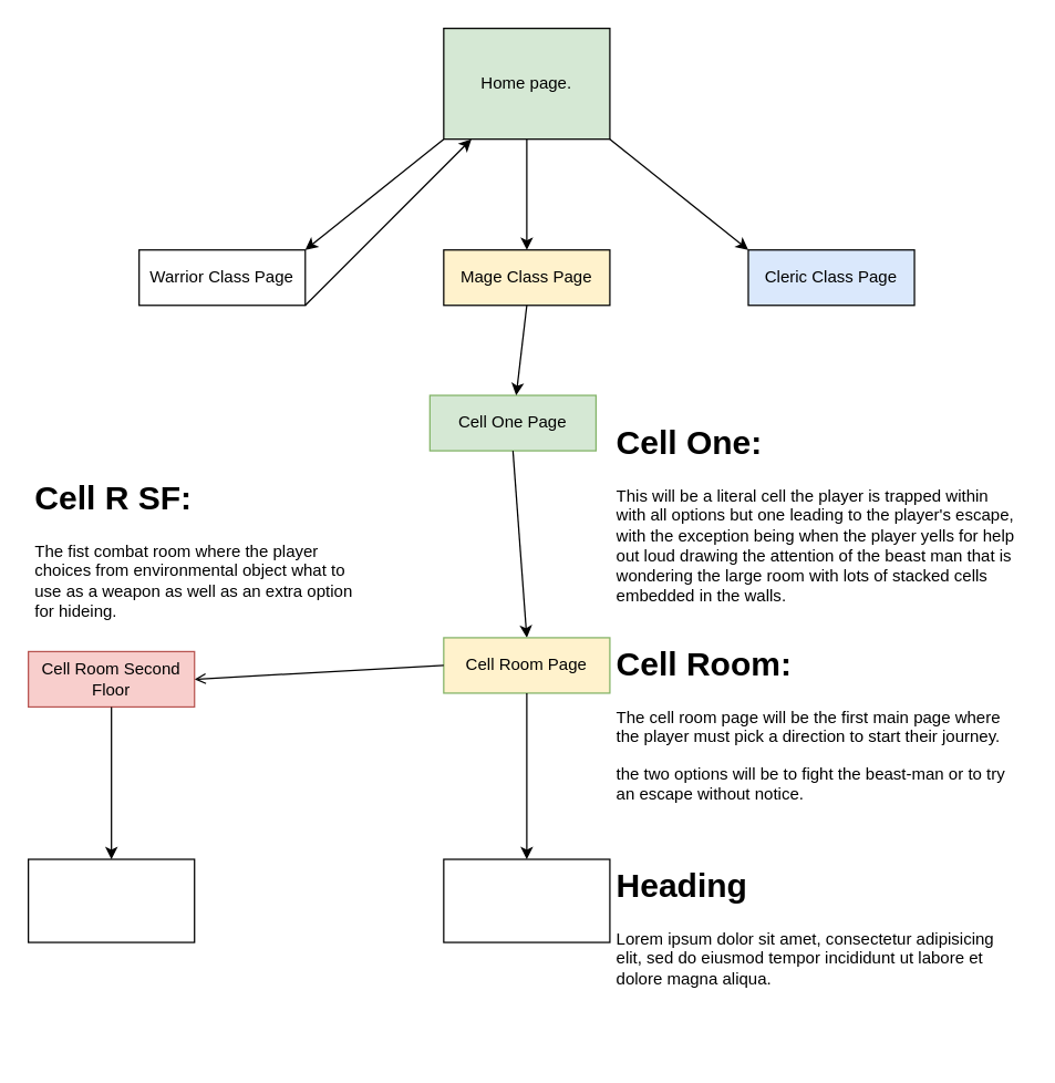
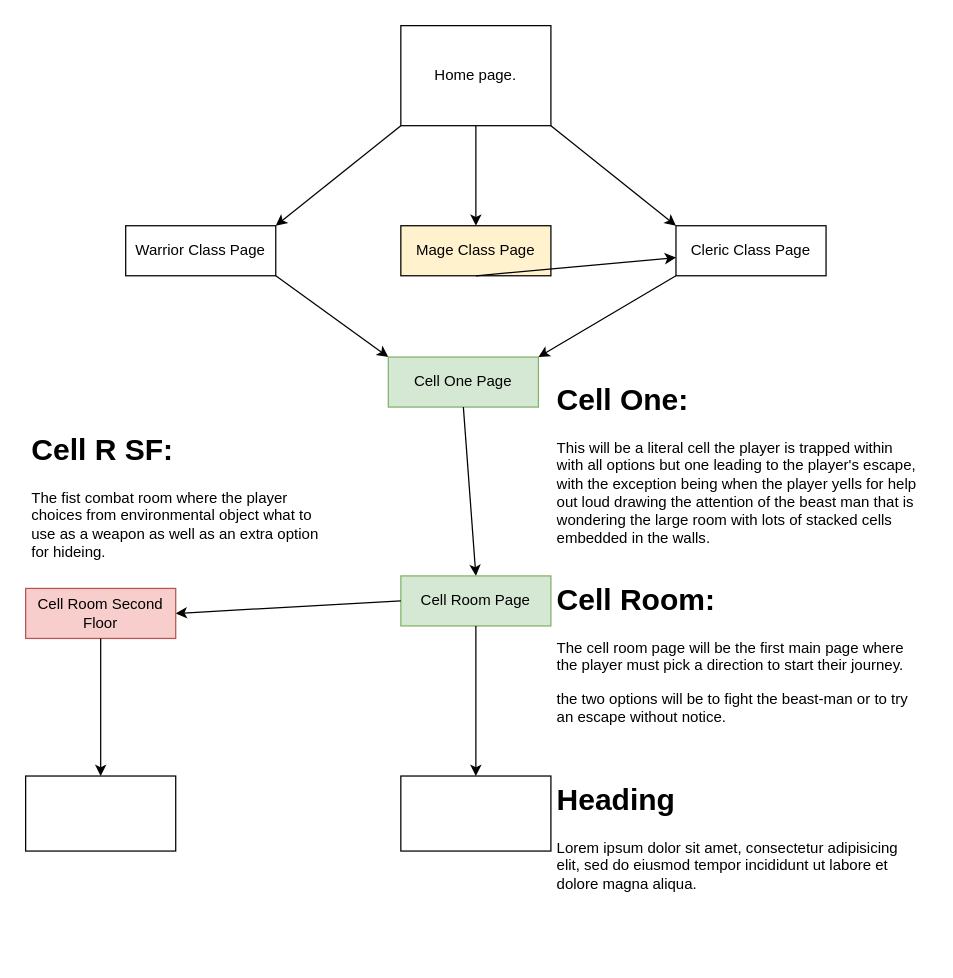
- <mxCell id="5" value="Home page." style="rounded=0;whiteSpace=wrap;html=1;fillColor=#d5e8d4;" parent="1" vertex="1"><mxGeometry x="320" y="20" width="120" height="80" as="geometry" /></mxCell>
+ <mxCell id="5" value="Home page." style="rounded=0;whiteSpace=wrap;html=1;" parent="1" vertex="1"><mxGeometry x="320" y="20" width="120" height="80" as="geometry" /></mxCell>
- <mxCell id="9" value="" style="endArrow=classic;html=1;rounded=0;exitX=1;exitY=1;exitDx=0;exitDy=0;" parent="1" source="8" target="5" edge="1"><mxGeometry width="50" height="50" relative="1" as="geometry"><mxPoint x="370" y="390" as="sourcePoint" /><mxPoint x="320" y="290" as="targetPoint" /></mxGeometry></mxCell>
+ <mxCell id="9" value="" style="endArrow=classic;html=1;rounded=0;exitX=1;exitY=1;exitDx=0;exitDy=0;entryX=0;entryY=0;entryDx=0;entryDy=0;" parent="1" source="8" target="10" edge="1"><mxGeometry width="50" height="50" relative="1" as="geometry"><mxPoint x="370" y="390" as="sourcePoint" /><mxPoint x="320" y="290" as="targetPoint" /></mxGeometry></mxCell>
- <mxCell id="7" value="Cleric Class Page" style="rounded=0;whiteSpace=wrap;html=1;fillColor=#dae8fc;" parent="1" vertex="1"><mxGeometry x="540" y="180" width="120" height="40" as="geometry" /></mxCell>
+ <mxCell id="7" value="Cleric Class Page" style="rounded=0;whiteSpace=wrap;html=1;" parent="1" vertex="1"><mxGeometry x="540" y="180" width="120" height="40" as="geometry" /></mxCell>
- <mxCell id="11" value="" style="endArrow=classic;html=1;rounded=0;exitX=0.5;exitY=1;exitDx=0;exitDy=0;" parent="1" source="6" target="10" edge="1"><mxGeometry width="50" height="50" relative="1" as="geometry"><mxPoint x="370" y="390" as="sourcePoint" /><mxPoint x="420" y="340" as="targetPoint" /></mxGeometry></mxCell>
+ <mxCell id="11" value="" style="endArrow=classic;html=1;rounded=0;exitX=0.5;exitY=1;exitDx=0;exitDy=0;" parent="1" source="6" target="7" edge="1"><mxGeometry width="50" height="50" relative="1" as="geometry"><mxPoint x="370" y="390" as="sourcePoint" /><mxPoint x="420" y="340" as="targetPoint" /></mxGeometry></mxCell>
+ <mxCell id="12" value="" style="endArrow=classic;html=1;rounded=0;exitX=0;exitY=1;exitDx=0;exitDy=0;entryX=1;entryY=0;entryDx=0;entryDy=0;" parent="1" source="7" target="10" edge="1"><mxGeometry width="50" height="50" relative="1" as="geometry"><mxPoint x="370" y="390" as="sourcePoint" /><mxPoint x="440" y="290" as="targetPoint" /><Array as="points" /></mxGeometry></mxCell>
- <mxCell id="15" value="Cell Room Page" style="rounded=0;whiteSpace=wrap;html=1;fillColor=#fff2cc;strokeColor=#82b366;" vertex="1" parent="1"><mxGeometry x="320" y="460" width="120" height="40" as="geometry" /></mxCell>
+ <mxCell id="15" value="Cell Room Page" style="rounded=0;whiteSpace=wrap;html=1;fillColor=#d5e8d4;strokeColor=#82b366;" vertex="1" parent="1"><mxGeometry x="320" y="460" width="120" height="40" as="geometry" /></mxCell>
- <mxCell id="20" value="" style="endArrow=open;html=1;rounded=0;exitX=0;exitY=0.5;exitDx=0;exitDy=0;entryX=1;entryY=0.5;entryDx=0;entryDy=0;" edge="1" parent="1" source="15" target="21"><mxGeometry width="50" height="50" relative="1" as="geometry"><mxPoint x="180" y="520" as="sourcePoint" /><mxPoint x="220" y="480" as="targetPoint" /></mxGeometry></mxCell>
+ <mxCell id="20" value="" style="endArrow=classic;html=1;rounded=0;exitX=0;exitY=0.5;exitDx=0;exitDy=0;entryX=1;entryY=0.5;entryDx=0;entryDy=0;" edge="1" parent="1" source="15" target="21"><mxGeometry width="50" height="50" relative="1" as="geometry"><mxPoint x="180" y="520" as="sourcePoint" /><mxPoint x="220" y="480" as="targetPoint" /></mxGeometry></mxCell>
